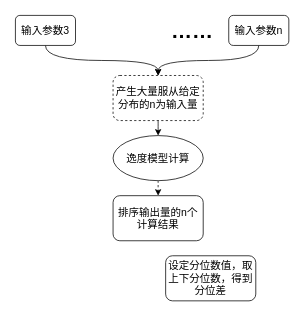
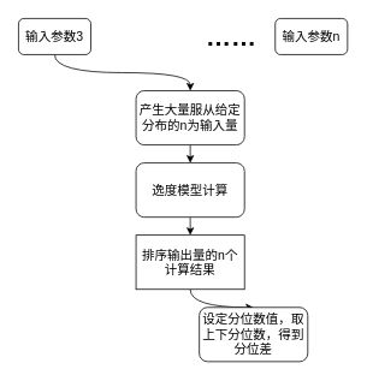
- <mxCell id="4" style="edgeStyle=orthogonalEdgeStyle;orthogonalLoop=1;jettySize=auto;html=1;exitX=0.5;exitY=1;exitDx=0;exitDy=0;entryX=0.5;entryY=0;entryDx=0;entryDy=0;fontSize=14;curved=1;" edge="1" parent="1" source="5" target="8"><mxGeometry relative="1" as="geometry" /></mxCell>
- <mxCell id="8" value="产生大量服从给定分布的n为输入量" style="whiteSpace=wrap;html=1;fontSize=14;rounded=1;dashed=1;" vertex="1" parent="1"><mxGeometry x="150" y="100" width="120" height="60" as="geometry" /></mxCell>
+ <mxCell id="8" value="产生大量服从给定分布的n为输入量" style="whiteSpace=wrap;html=1;fontSize=14;rounded=1;" vertex="1" parent="1"><mxGeometry x="150" y="100" width="120" height="60" as="geometry" /></mxCell>
- <mxCell id="10" value="逸度模型计算" style="ellipse;whiteSpace=wrap;html=1;fontSize=14;" vertex="1" parent="1"><mxGeometry x="150" y="180" width="120" height="60" as="geometry" /></mxCell>
+ <mxCell id="10" value="逸度模型计算" style="whiteSpace=wrap;html=1;fontSize=14;rounded=1;" vertex="1" parent="1"><mxGeometry x="150" y="180" width="120" height="60" as="geometry" /></mxCell>
- <mxCell id="9" style="edgeStyle=orthogonalEdgeStyle;orthogonalLoop=1;jettySize=auto;html=1;exitX=0.5;exitY=1;exitDx=0;exitDy=0;entryX=0.5;entryY=0;entryDx=0;entryDy=0;fontSize=14;curved=1;dashed=1;" edge="1" parent="1" source="10" target="12"><mxGeometry relative="1" as="geometry" /></mxCell>
+ <mxCell id="9" style="edgeStyle=orthogonalEdgeStyle;orthogonalLoop=1;jettySize=auto;html=1;exitX=0.5;exitY=1;exitDx=0;exitDy=0;entryX=0.5;entryY=0;entryDx=0;entryDy=0;fontSize=14;curved=1;" edge="1" parent="1" source="10" target="12"><mxGeometry relative="1" as="geometry" /></mxCell>
- <mxCell id="12" value="排序输出量的n个计算结果" style="whiteSpace=wrap;html=1;fontSize=14;rounded=1;" vertex="1" parent="1"><mxGeometry x="150" y="260" width="120" height="60" as="geometry" /></mxCell>
+ <mxCell id="12" value="排序输出量的n个计算结果" style="whiteSpace=wrap;html=1;fontSize=14;rounded=0;" vertex="1" parent="1"><mxGeometry x="150" y="260" width="120" height="60" as="geometry" /></mxCell>
+ <mxCell id="11" style="edgeStyle=orthogonalEdgeStyle;orthogonalLoop=1;jettySize=auto;html=1;exitX=0.5;exitY=1;exitDx=0;exitDy=0;entryX=0.5;entryY=0;entryDx=0;entryDy=0;fontSize=14;curved=1;" edge="1" parent="1" source="12" target="13"><mxGeometry relative="1" as="geometry"><mxPoint x="210" y="340" as="targetPoint" /></mxGeometry></mxCell>
